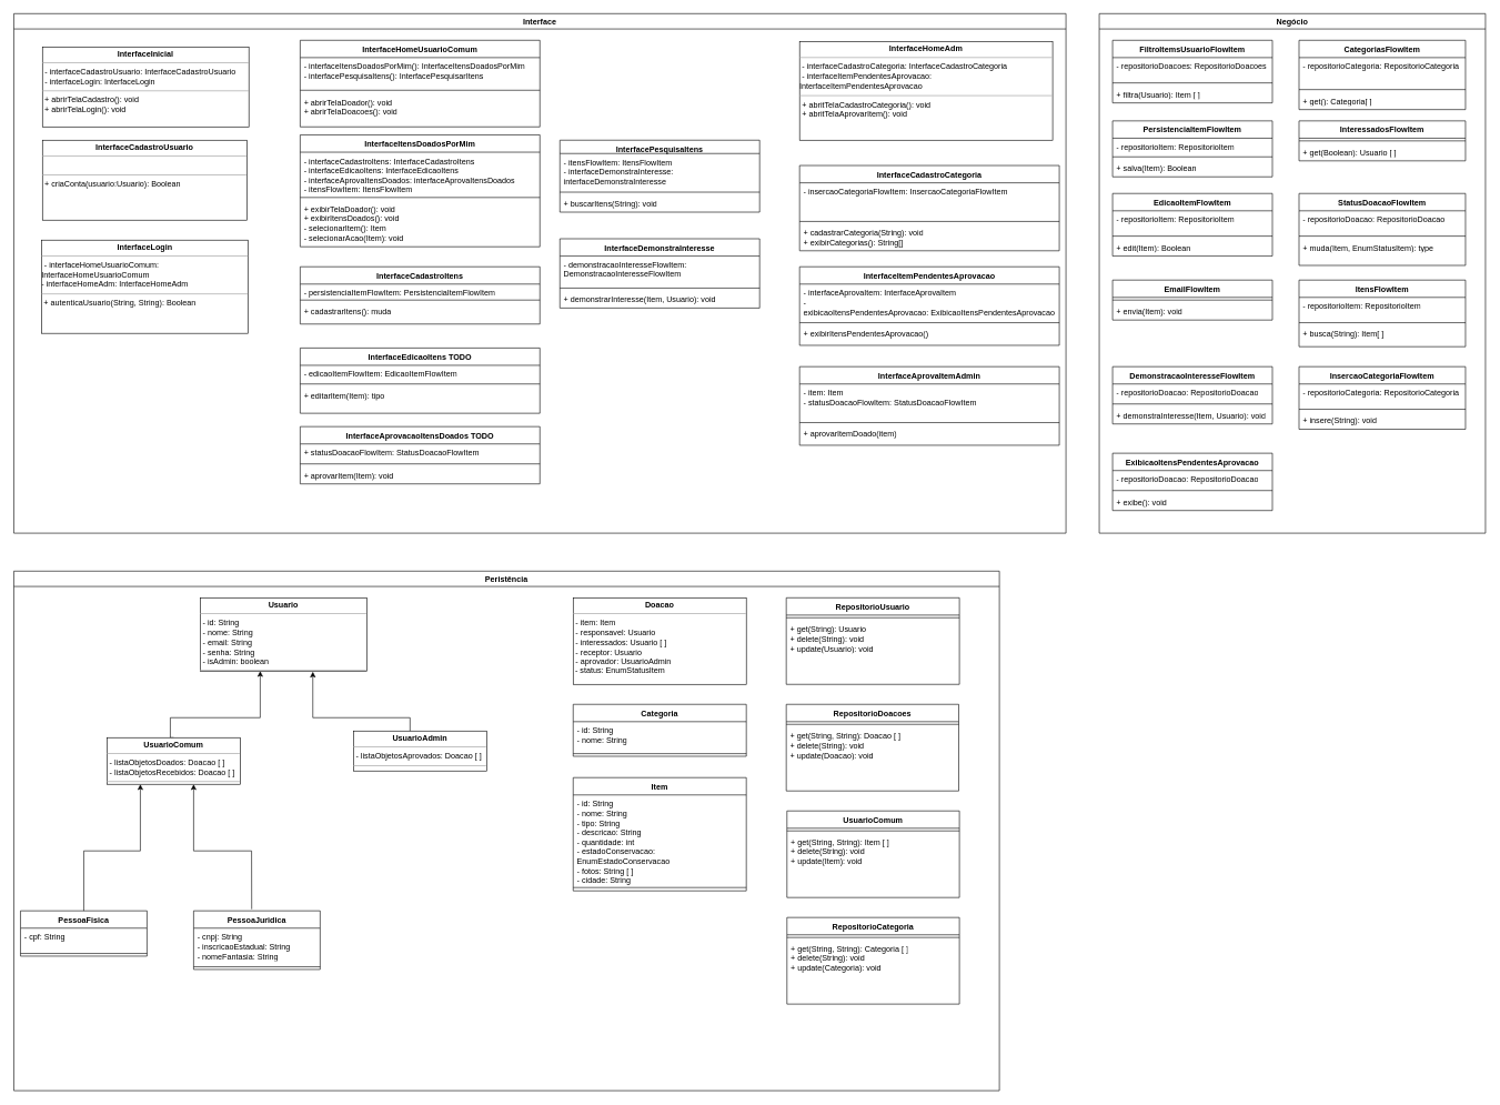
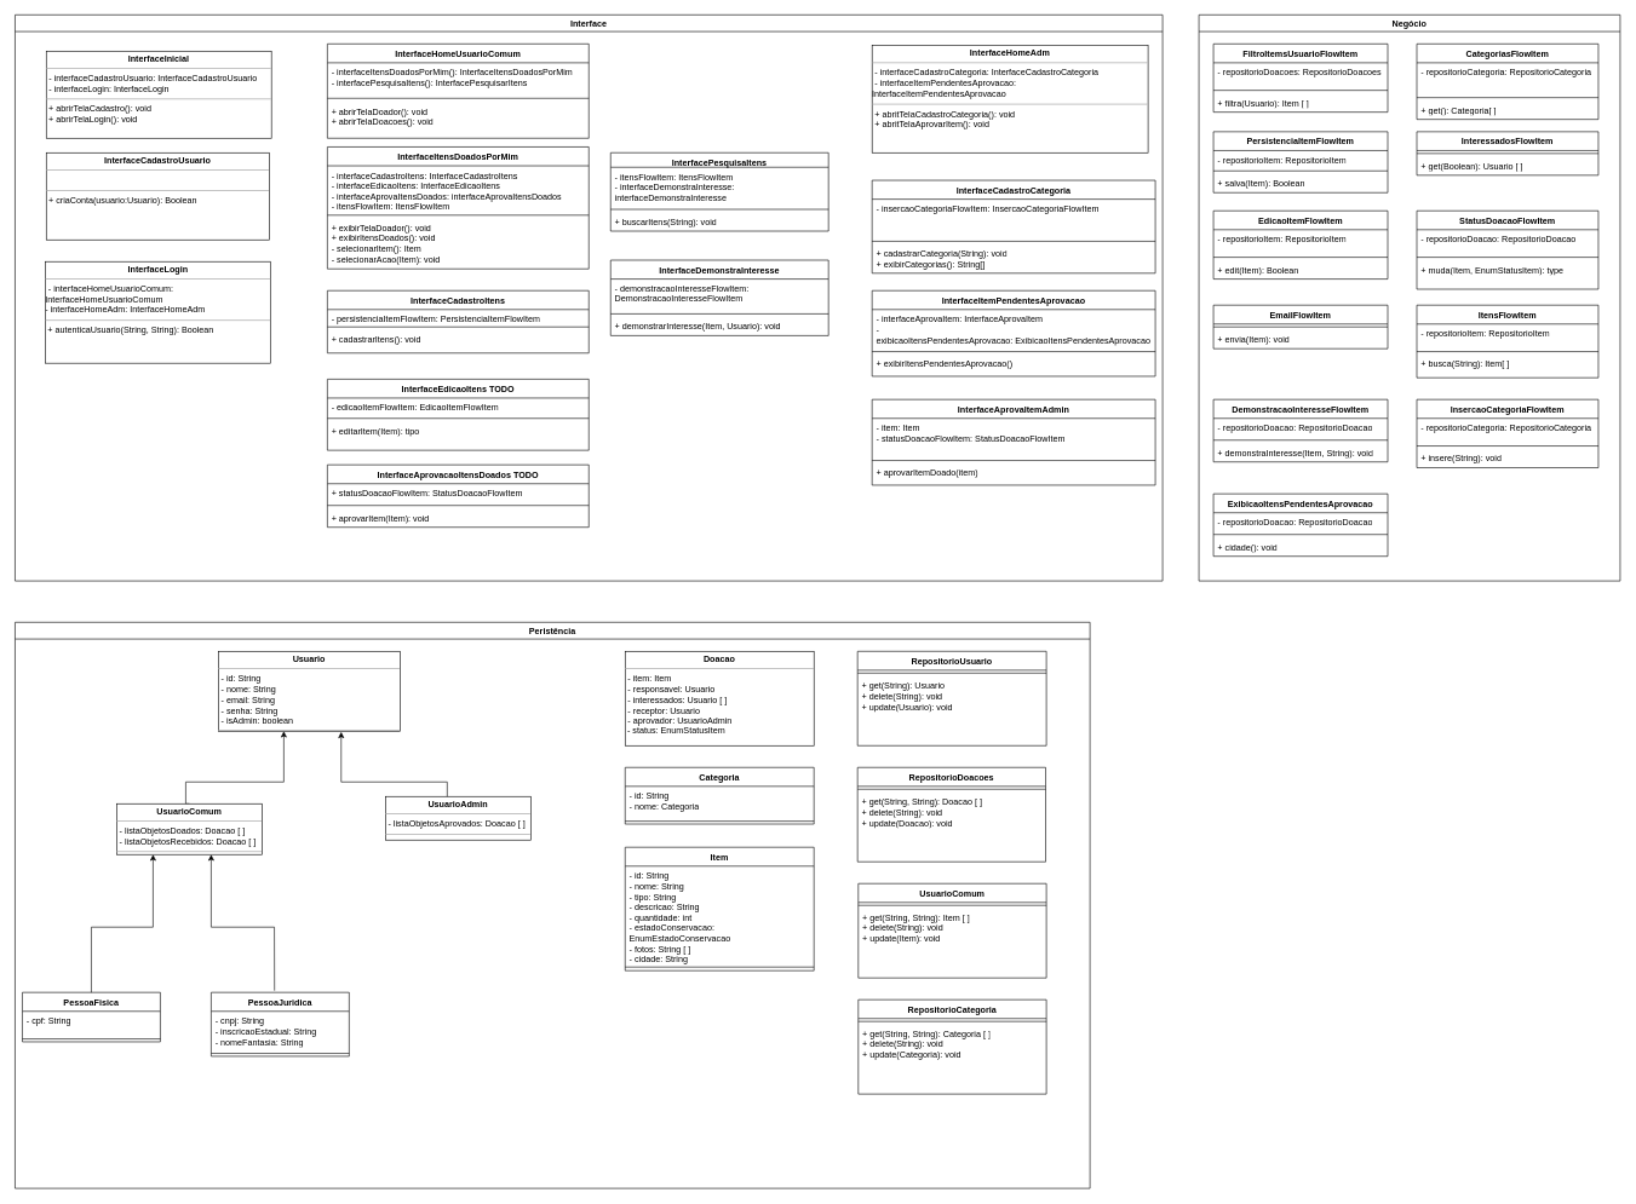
- <mxCell id="17" value="+ cadastrarItens(): muda" style="text;strokeColor=none;fillColor=none;align=left;verticalAlign=top;spacingLeft=4;spacingRight=4;overflow=hidden;rotatable=0;points=[[0,0.5],[1,0.5]];portConstraint=eastwest;whiteSpace=wrap;html=1;" vertex="1" parent="14"><mxGeometry y="54" width="360" height="32" as="geometry" /></mxCell>
+ <mxCell id="17" value="+ cadastrarItens(): void" style="text;strokeColor=none;fillColor=none;align=left;verticalAlign=top;spacingLeft=4;spacingRight=4;overflow=hidden;rotatable=0;points=[[0,0.5],[1,0.5]];portConstraint=eastwest;whiteSpace=wrap;html=1;" vertex="1" parent="14"><mxGeometry y="54" width="360" height="32" as="geometry" /></mxCell>
- <mxCell id="81" value="+ demonstraInteresse(Item, Usuario): void" style="text;strokeColor=none;fillColor=none;align=left;verticalAlign=top;spacingLeft=4;spacingRight=4;overflow=hidden;rotatable=0;points=[[0,0.5],[1,0.5]];portConstraint=eastwest;whiteSpace=wrap;html=1;" vertex="1" parent="78"><mxGeometry y="60" width="240" height="26" as="geometry" /></mxCell>
+ <mxCell id="81" value="+ demonstraInteresse(Item, String): void" style="text;strokeColor=none;fillColor=none;align=left;verticalAlign=top;spacingLeft=4;spacingRight=4;overflow=hidden;rotatable=0;points=[[0,0.5],[1,0.5]];portConstraint=eastwest;whiteSpace=wrap;html=1;" vertex="1" parent="78"><mxGeometry y="60" width="240" height="26" as="geometry" /></mxCell>
- <mxCell id="89" value="+ exibe(): void" style="text;strokeColor=none;fillColor=none;align=left;verticalAlign=top;spacingLeft=4;spacingRight=4;overflow=hidden;rotatable=0;points=[[0,0.5],[1,0.5]];portConstraint=eastwest;whiteSpace=wrap;html=1;" vertex="1" parent="86"><mxGeometry y="60" width="240" height="26" as="geometry" /></mxCell>
+ <mxCell id="89" value="+ cidade(): void" style="text;strokeColor=none;fillColor=none;align=left;verticalAlign=top;spacingLeft=4;spacingRight=4;overflow=hidden;rotatable=0;points=[[0,0.5],[1,0.5]];portConstraint=eastwest;whiteSpace=wrap;html=1;" vertex="1" parent="86"><mxGeometry y="60" width="240" height="26" as="geometry" /></mxCell>
- <mxCell id="108" value="- id: String&lt;br&gt;- nome: String" style="text;strokeColor=none;fillColor=none;align=left;verticalAlign=top;spacingLeft=4;spacingRight=4;overflow=hidden;rotatable=0;points=[[0,0.5],[1,0.5]];portConstraint=eastwest;whiteSpace=wrap;html=1;" vertex="1" parent="107"><mxGeometry y="26" width="260" height="44" as="geometry" /></mxCell>
+ <mxCell id="108" value="- id: String&lt;br&gt;- nome: Categoria" style="text;strokeColor=none;fillColor=none;align=left;verticalAlign=top;spacingLeft=4;spacingRight=4;overflow=hidden;rotatable=0;points=[[0,0.5],[1,0.5]];portConstraint=eastwest;whiteSpace=wrap;html=1;" vertex="1" parent="107"><mxGeometry y="26" width="260" height="44" as="geometry" /></mxCell>
